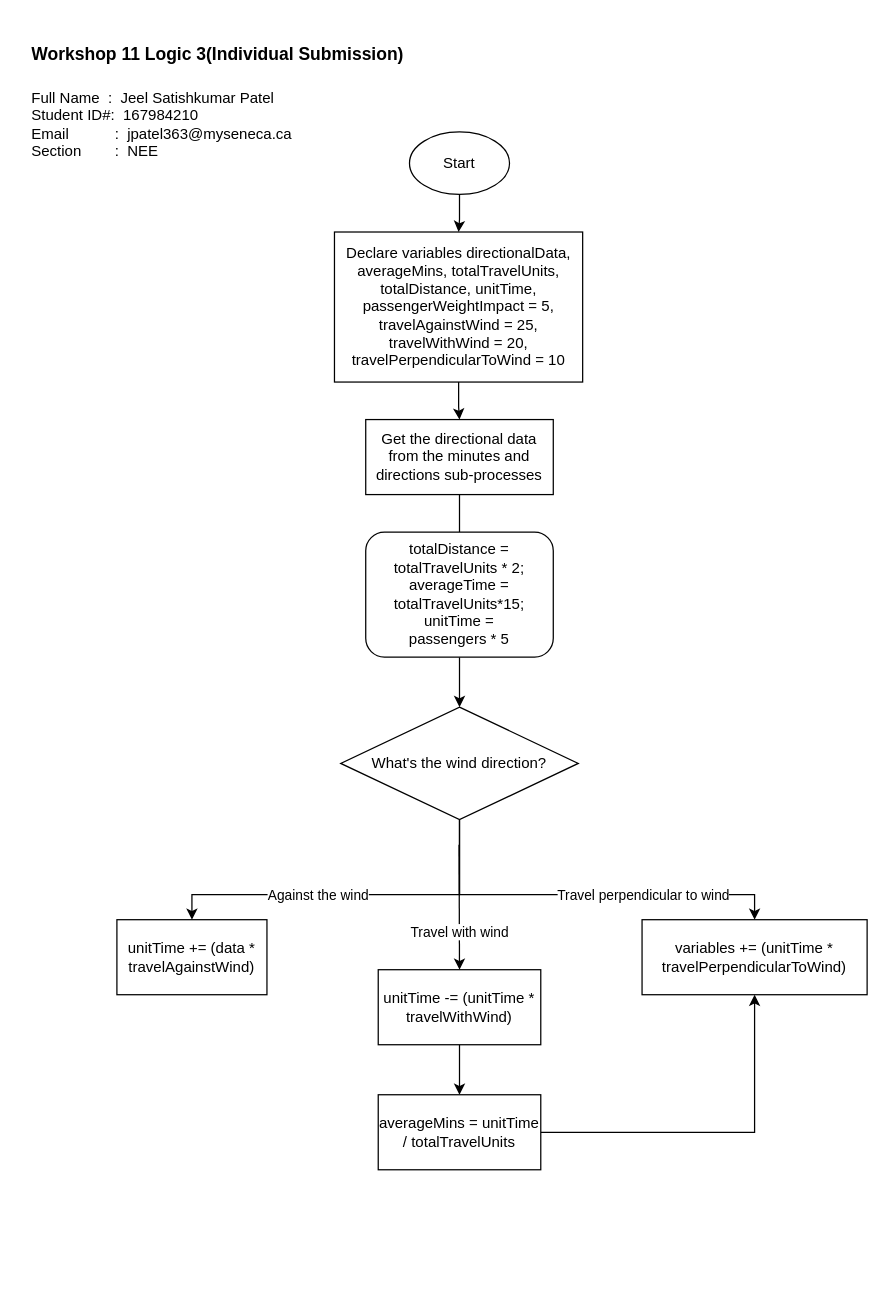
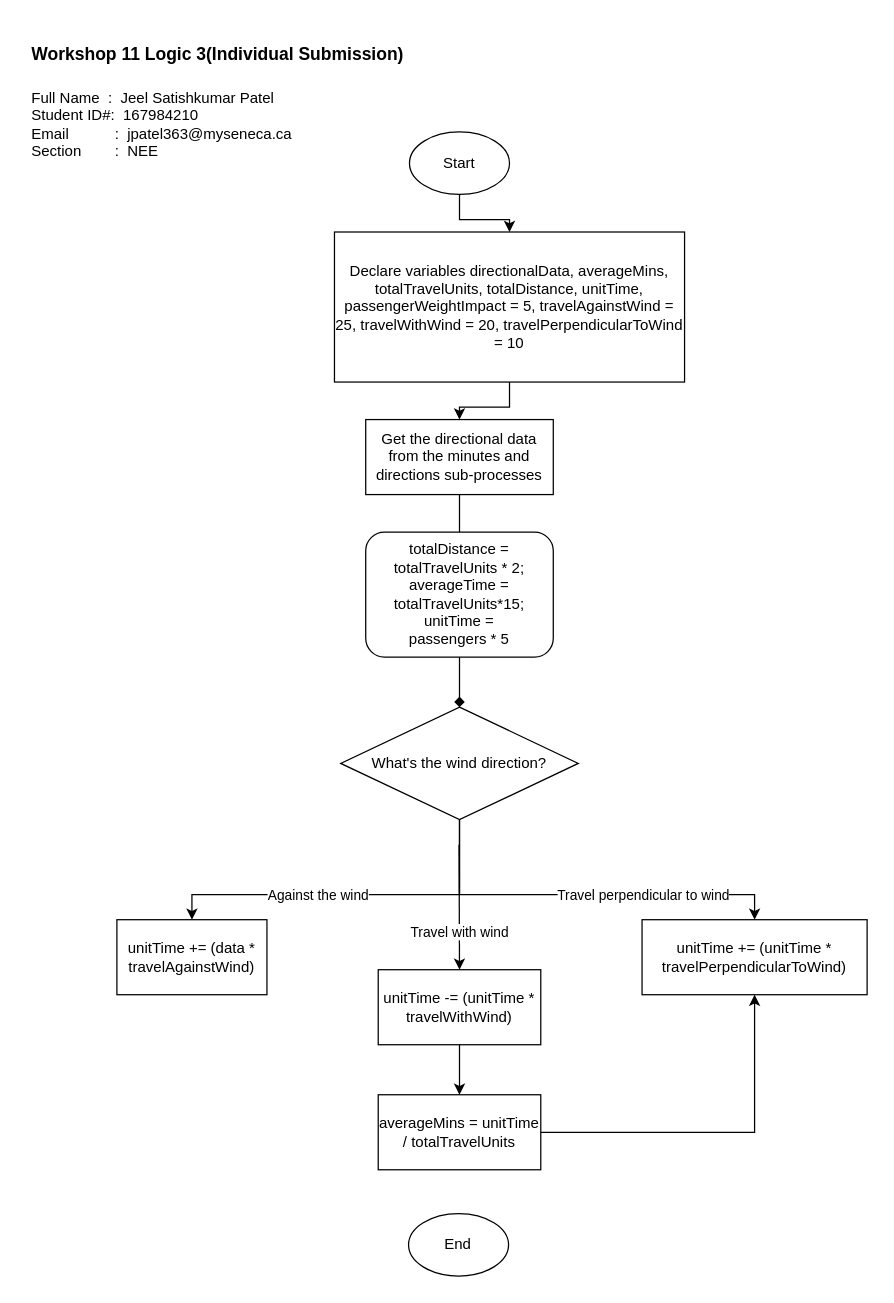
- <mxCell id="5" value="&lt;div&gt;Declare variables directionalData, averageMins, totalTravelUnits, totalDistance, unitTime, passengerWeightImpact = 5, travelAgainstWind = 25, travelWithWind = 20, travelPerpendicularToWind = 10&lt;br&gt;&lt;/div&gt;" style="rounded=0;whiteSpace=wrap;html=1;" vertex="1" parent="1"><mxGeometry x="267" y="185" width="198.5" height="120" as="geometry" /></mxCell>
+ <mxCell id="5" value="&lt;div&gt;Declare variables directionalData, averageMins, totalTravelUnits, totalDistance, unitTime, passengerWeightImpact = 5, travelAgainstWind = 25, travelWithWind = 20, travelPerpendicularToWind = 10&lt;br&gt;&lt;/div&gt;" style="rounded=0;whiteSpace=wrap;html=1;" vertex="1" parent="1"><mxGeometry x="267" y="185" width="280" height="120" as="geometry" /></mxCell>
- <mxCell id="8" value="" style="edgeStyle=orthogonalEdgeStyle;rounded=0;orthogonalLoop=1;jettySize=auto;html=1;fontSize=14;" edge="1" parent="1" source="9" target="10"><mxGeometry relative="1" as="geometry" /></mxCell>
+ <mxCell id="8" value="" style="edgeStyle=orthogonalEdgeStyle;rounded=0;orthogonalLoop=1;jettySize=auto;html=1;fontSize=14;endArrow=diamond;" edge="1" parent="1" source="9" target="10"><mxGeometry relative="1" as="geometry" /></mxCell>
- <mxCell id="16" value="variables += (unitTime * travelPerpendicularToWind)" style="rounded=0;whiteSpace=wrap;html=1;" vertex="1" parent="1"><mxGeometry x="513" y="735" width="180" height="60" as="geometry" /></mxCell>
+ <mxCell id="16" value="unitTime += (unitTime * travelPerpendicularToWind)" style="rounded=0;whiteSpace=wrap;html=1;" vertex="1" parent="1"><mxGeometry x="513" y="735" width="180" height="60" as="geometry" /></mxCell>
+ <mxCell id="23" value="End" style="ellipse;whiteSpace=wrap;html=1;" vertex="1" parent="1"><mxGeometry x="326.25" y="970" width="80" height="50" as="geometry" /></mxCell>
